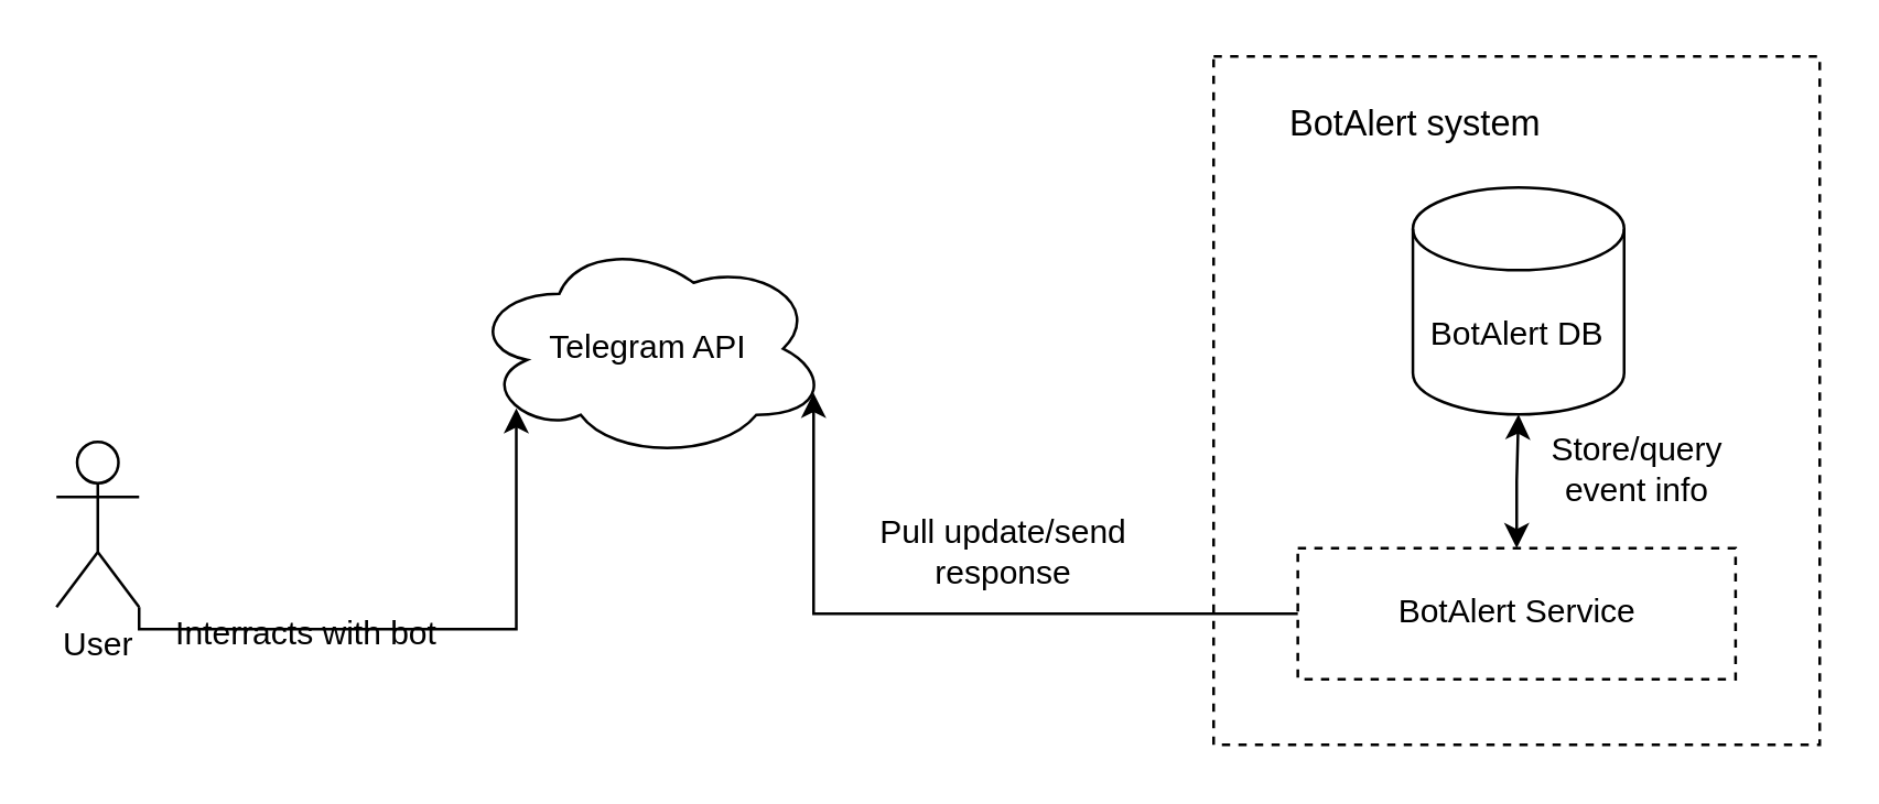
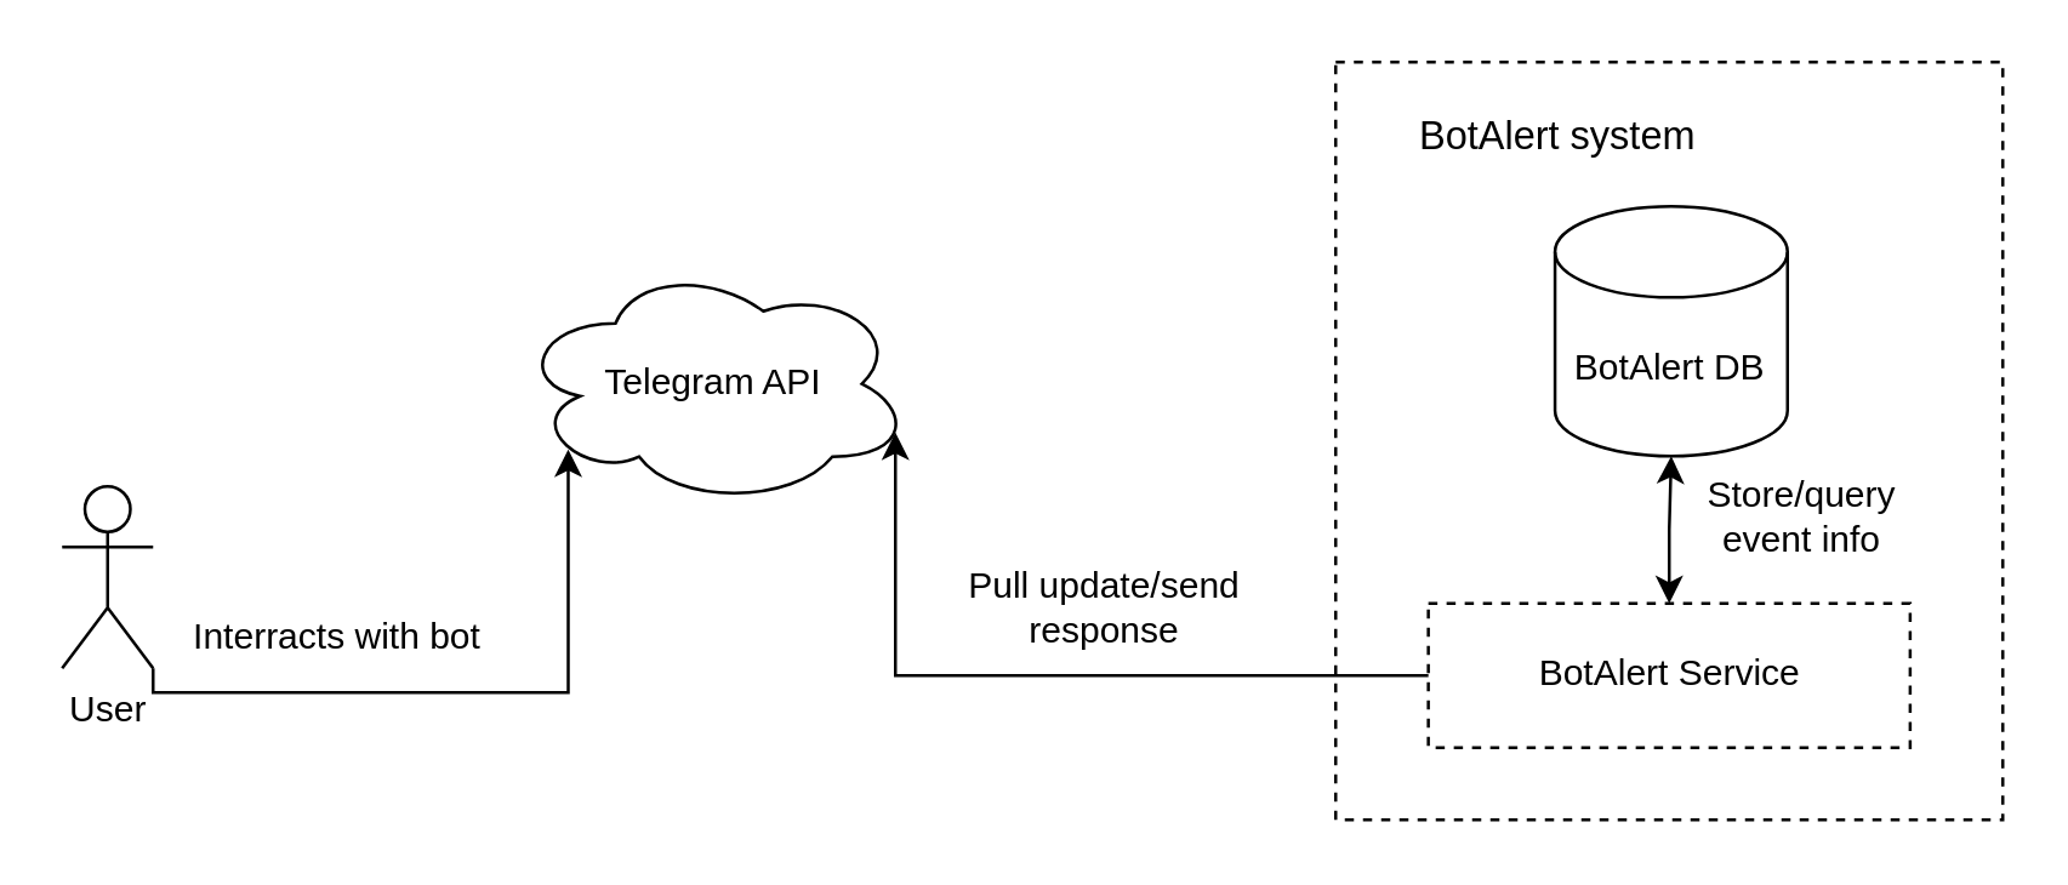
- <mxCell id="14" value="Interracts with bot" style="text;html=1;strokeColor=none;fillColor=none;align=center;verticalAlign=middle;whiteSpace=wrap;rounded=0;dashed=1;" vertex="1" parent="1"><mxGeometry x="61" y="220" width="100" height="20" as="geometry" /></mxCell>
+ <mxCell id="14" value="Interracts with bot" style="text;html=1;strokeColor=none;fillColor=none;align=center;verticalAlign=middle;whiteSpace=wrap;rounded=0;dashed=1;" vertex="1" parent="1"><mxGeometry x="61" y="200" width="100" height="20" as="geometry" /></mxCell>
